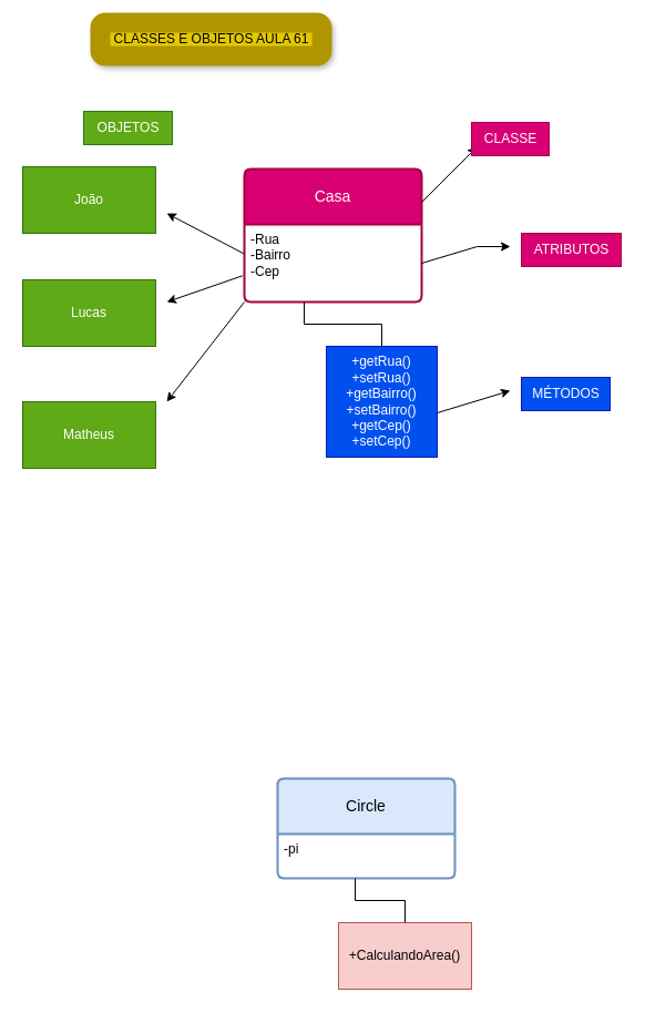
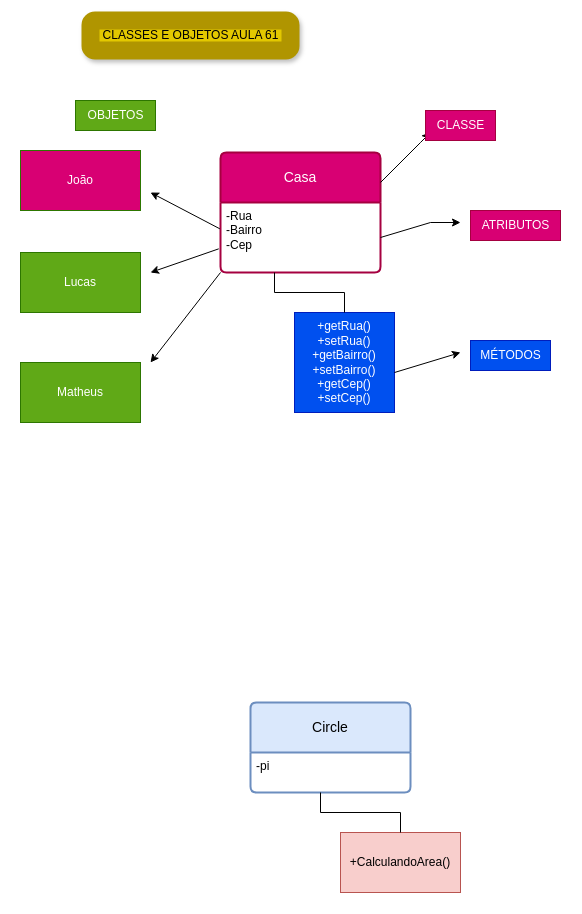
- <mxCell id="12" value="João" style="whiteSpace=wrap;html=1;align=center;treeFolding=1;treeMoving=1;newEdgeStyle={&quot;edgeStyle&quot;:&quot;elbowEdgeStyle&quot;,&quot;startArrow&quot;:&quot;none&quot;,&quot;endArrow&quot;:&quot;none&quot;};fillColor=#60a917;fontColor=#ffffff;strokeColor=#2D7600;" parent="1" vertex="1"><mxGeometry x="20" y="150" width="120" height="60" as="geometry" /></mxCell>
+ <mxCell id="12" value="João" style="whiteSpace=wrap;html=1;align=center;treeFolding=1;treeMoving=1;newEdgeStyle={&quot;edgeStyle&quot;:&quot;elbowEdgeStyle&quot;,&quot;startArrow&quot;:&quot;none&quot;,&quot;endArrow&quot;:&quot;none&quot;};fillColor=#d80073;fontColor=#ffffff;strokeColor=#2D7600;" parent="1" vertex="1"><mxGeometry x="20" y="150" width="120" height="60" as="geometry" /></mxCell>
- <mxCell id="23" value="+CalculandoArea()" style="whiteSpace=wrap;html=1;align=center;verticalAlign=middle;treeFolding=1;treeMoving=1;newEdgeStyle={&quot;edgeStyle&quot;:&quot;elbowEdgeStyle&quot;,&quot;startArrow&quot;:&quot;none&quot;,&quot;endArrow&quot;:&quot;none&quot;};fillColor=#f8cecc;strokeColor=#b85450;" vertex="1" parent="1"><mxGeometry x="305" y="832" width="120" height="60" as="geometry" /></mxCell>
+ <mxCell id="23" value="+CalculandoArea()" style="whiteSpace=wrap;html=1;align=center;verticalAlign=middle;treeFolding=1;treeMoving=1;newEdgeStyle={&quot;edgeStyle&quot;:&quot;elbowEdgeStyle&quot;,&quot;startArrow&quot;:&quot;none&quot;,&quot;endArrow&quot;:&quot;none&quot;};fillColor=#f8cecc;strokeColor=#b85450;" vertex="1" parent="1"><mxGeometry x="340" y="832" width="120" height="60" as="geometry" /></mxCell>
